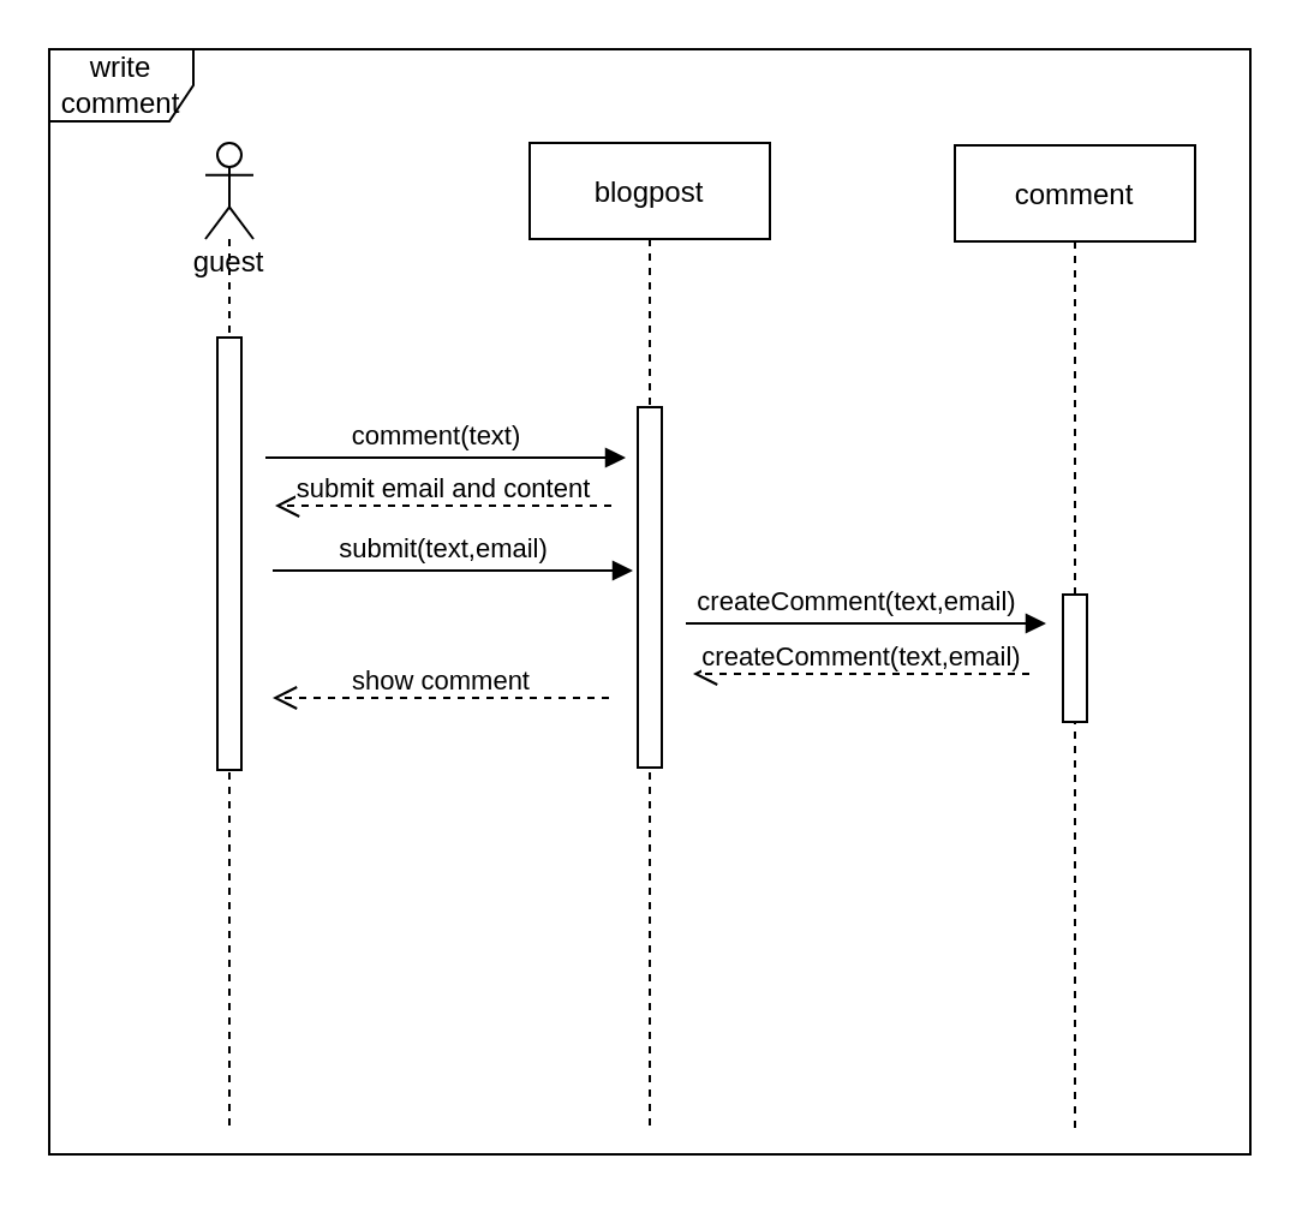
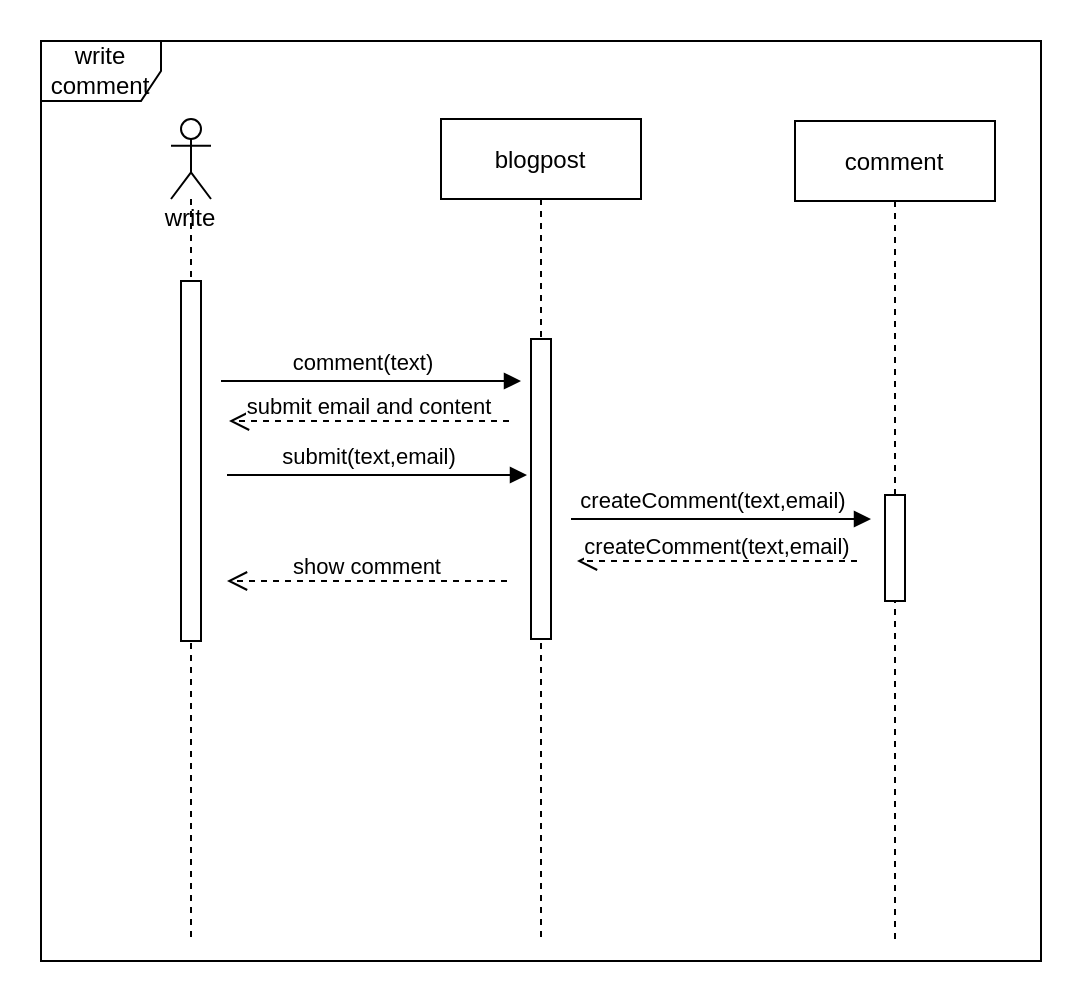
- <mxCell id="3" value="guest" style="shape=umlLifeline;participant=umlActor;perimeter=lifelinePerimeter;whiteSpace=wrap;html=1;container=1;collapsible=0;recursiveResize=0;verticalAlign=top;spacingTop=36;outlineConnect=0;" parent="1" vertex="1"><mxGeometry x="85" y="59" width="20" height="411" as="geometry" /></mxCell>
+ <mxCell id="3" value="write" style="shape=umlLifeline;participant=umlActor;perimeter=lifelinePerimeter;whiteSpace=wrap;html=1;container=1;collapsible=0;recursiveResize=0;verticalAlign=top;spacingTop=36;outlineConnect=0;" parent="1" vertex="1"><mxGeometry x="85" y="59" width="20" height="411" as="geometry" /></mxCell>
